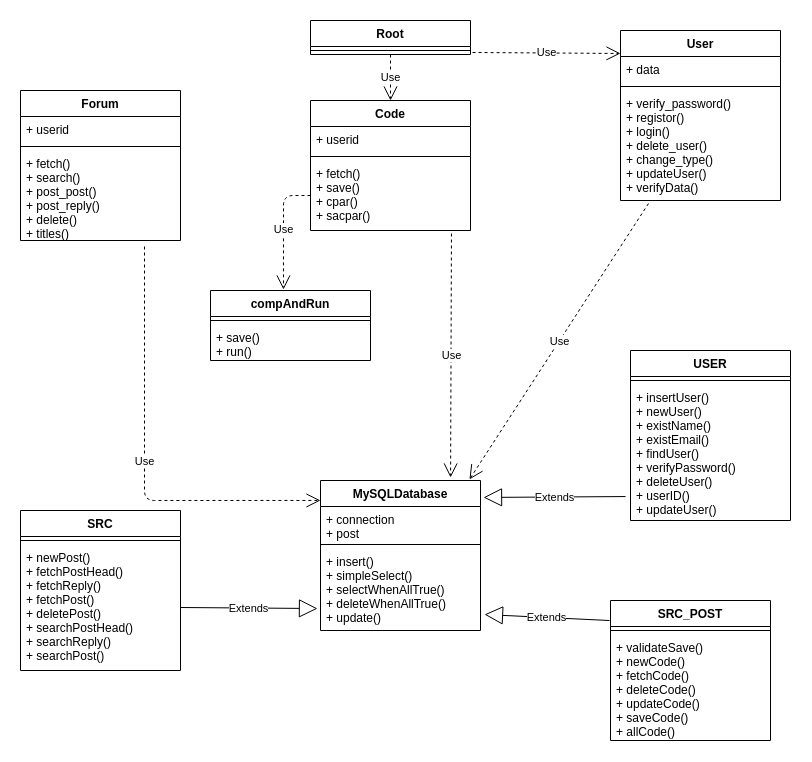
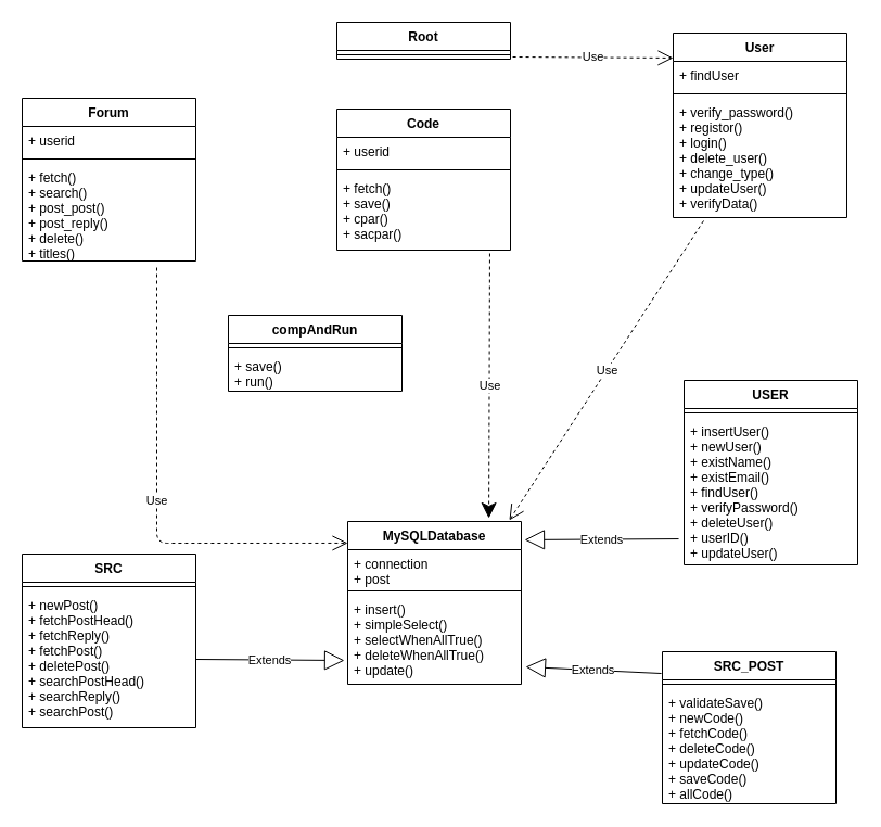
- <mxCell id="28" value="+ data" style="text;strokeColor=none;fillColor=none;align=left;verticalAlign=top;spacingLeft=4;spacingRight=4;overflow=hidden;rotatable=0;points=[[0,0.5],[1,0.5]];portConstraint=eastwest;" vertex="1" parent="27"><mxGeometry y="26" width="160" height="26" as="geometry" /></mxCell>
+ <mxCell id="28" value="+ findUser" style="text;strokeColor=none;fillColor=none;align=left;verticalAlign=top;spacingLeft=4;spacingRight=4;overflow=hidden;rotatable=0;points=[[0,0.5],[1,0.5]];portConstraint=eastwest;" vertex="1" parent="27"><mxGeometry y="26" width="160" height="26" as="geometry" /></mxCell>
- <mxCell id="9" value="Use" style="endArrow=open;endSize=12;dashed=1;html=1;exitX=0.5;exitY=1;exitDx=0;exitDy=0;entryX=0.5;entryY=0;entryDx=0;entryDy=0;" edge="1" parent="1" source="6" target="10"><mxGeometry width="160" relative="1" as="geometry"><mxPoint x="330" y="350" as="sourcePoint" /><mxPoint x="490" y="350" as="targetPoint" /></mxGeometry></mxCell>
- <mxCell id="16" value="Use" style="endArrow=open;endSize=12;dashed=1;html=1;exitX=0;exitY=0.5;exitDx=0;exitDy=0;entryX=0.456;entryY=-0.014;entryDx=0;entryDy=0;entryPerimeter=0;" edge="1" parent="1" source="13" target="23"><mxGeometry width="160" relative="1" as="geometry"><mxPoint x="330" y="250" as="sourcePoint" /><mxPoint x="490" y="250" as="targetPoint" /><Array as="points"><mxPoint x="283" y="195" /></Array></mxGeometry></mxCell>
- <mxCell id="22" value="Use" style="endArrow=open;endSize=12;dashed=1;html=1;exitX=0.881;exitY=1.043;exitDx=0;exitDy=0;exitPerimeter=0;entryX=0.813;entryY=-0.02;entryDx=0;entryDy=0;entryPerimeter=0;" edge="1" parent="1" source="13" target="17"><mxGeometry width="160" relative="1" as="geometry"><mxPoint x="330" y="250" as="sourcePoint" /><mxPoint x="490" y="250" as="targetPoint" /></mxGeometry></mxCell>
+ <mxCell id="22" value="Use" style="endArrow=classic;endSize=12;dashed=1;html=1;exitX=0.881;exitY=1.043;exitDx=0;exitDy=0;exitPerimeter=0;entryX=0.813;entryY=-0.02;entryDx=0;entryDy=0;entryPerimeter=0;" edge="1" parent="1" source="13" target="17"><mxGeometry width="160" relative="1" as="geometry"><mxPoint x="330" y="250" as="sourcePoint" /><mxPoint x="490" y="250" as="targetPoint" /></mxGeometry></mxCell>
